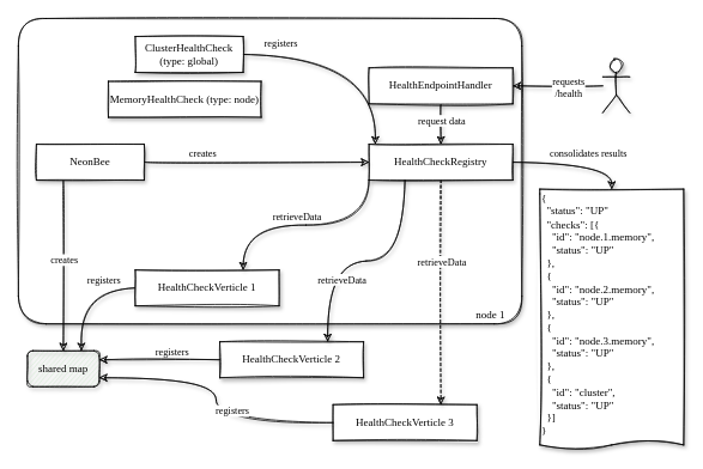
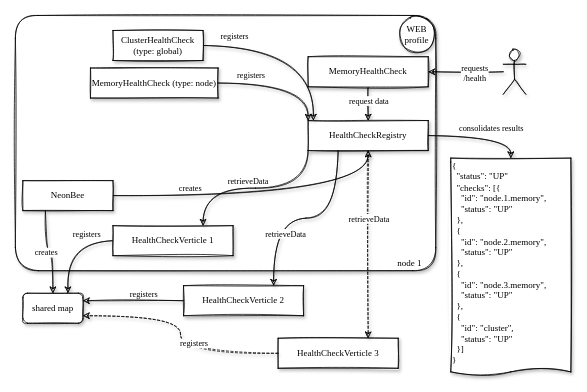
+ <mxCell id="6" value="WEB&lt;br&gt;profile" style="ellipse;whiteSpace=wrap;html=1;aspect=fixed;fontFamily=Comic Sans MS;sketch=1;shadow=1;" parent="1" vertex="1"><mxGeometry x="530" y="20" width="50" height="50" as="geometry" /></mxCell>
- <mxCell id="9" value="HealthEndpointHandler" style="whiteSpace=wrap;html=1;shadow=1;sketch=1;rounded=0;glass=0;fontFamily=Comic Sans MS;" parent="1" vertex="1"><mxGeometry x="410" y="75" width="160" height="40" as="geometry" /></mxCell>
+ <mxCell id="9" value="MemoryHealthCheck" style="whiteSpace=wrap;html=1;shadow=1;sketch=1;rounded=0;glass=0;fontFamily=Comic Sans MS;" parent="1" vertex="1"><mxGeometry x="410" y="75" width="160" height="40" as="geometry" /></mxCell>
+ <mxCell id="36" value="registers" style="edgeStyle=orthogonalEdgeStyle;curved=1;sketch=1;html=1;shadow=1;fontFamily=Comic Sans MS;fontColor=default;endArrow=classic;endFill=1;startArrow=none;startFill=0;exitX=1;exitY=0.5;exitDx=0;exitDy=0;entryX=0;entryY=0;entryDx=0;entryDy=0;" parent="1" source="35" target="19" edge="1"><mxGeometry x="-0.484" y="10" relative="1" as="geometry"><mxPoint x="330" y="120" as="sourcePoint" /><mxPoint x="580" y="120" as="targetPoint" /><mxPoint as="offset" /></mxGeometry></mxCell>
- <mxCell id="27" value="NeonBee" style="whiteSpace=wrap;html=1;fontFamily=Comic Sans MS;shadow=1;sketch=1;rounded=0;glass=0;" parent="1" vertex="1"><mxGeometry x="40" y="160" width="120" height="40" as="geometry" /></mxCell>
+ <mxCell id="27" value="NeonBee" style="whiteSpace=wrap;html=1;fontFamily=Comic Sans MS;shadow=1;sketch=1;rounded=0;glass=0;" parent="1" vertex="1"><mxGeometry x="30" y="240" width="120" height="40" as="geometry" /></mxCell>
- <mxCell id="32" value="shared map" style="whiteSpace=wrap;html=1;rounded=1;shadow=1;glass=0;sketch=1;fontFamily=Comic Sans MS;fontColor=default;fillColor=#d5e8d4;" parent="1" vertex="1"><mxGeometry x="30" y="390" width="80" height="40" as="geometry" /></mxCell>
+ <mxCell id="32" value="shared map" style="whiteSpace=wrap;html=1;rounded=1;shadow=1;glass=0;sketch=1;fontFamily=Comic Sans MS;fontColor=default;" parent="1" vertex="1"><mxGeometry x="30" y="390" width="80" height="40" as="geometry" /></mxCell>
- <mxCell id="30" value="" style="edgeStyle=orthogonalEdgeStyle;curved=1;sketch=1;html=1;shadow=1;fontFamily=Comic Sans MS;fontColor=default;startArrow=none;startFill=0;endArrow=classic;endFill=1;exitX=0;exitY=0.5;exitDx=0;exitDy=0;entryX=1;entryY=0.75;entryDx=0;entryDy=0;" parent="1" source="14" target="32" edge="1"><mxGeometry relative="1" as="geometry"><mxPoint x="252" y="400" as="sourcePoint" /><mxPoint x="100" y="370" as="targetPoint" /></mxGeometry></mxCell>
+ <mxCell id="30" value="" style="edgeStyle=orthogonalEdgeStyle;curved=1;sketch=1;html=1;shadow=1;fontFamily=Comic Sans MS;fontColor=default;startArrow=none;startFill=0;endArrow=classic;endFill=1;exitX=0;exitY=0.5;exitDx=0;exitDy=0;entryX=1;entryY=0.75;entryDx=0;entryDy=0;dashed=1;" parent="1" source="14" target="32" edge="1"><mxGeometry relative="1" as="geometry"><mxPoint x="252" y="400" as="sourcePoint" /><mxPoint x="100" y="370" as="targetPoint" /></mxGeometry></mxCell>
